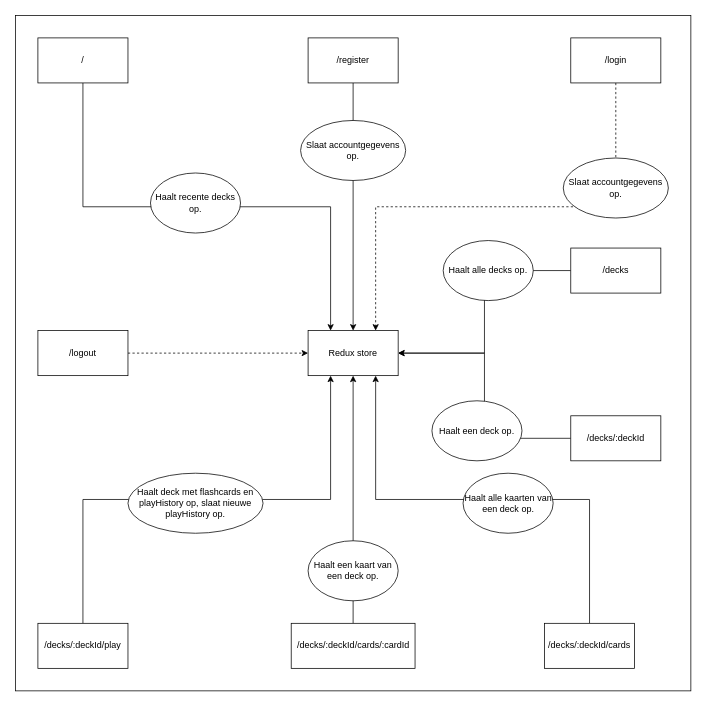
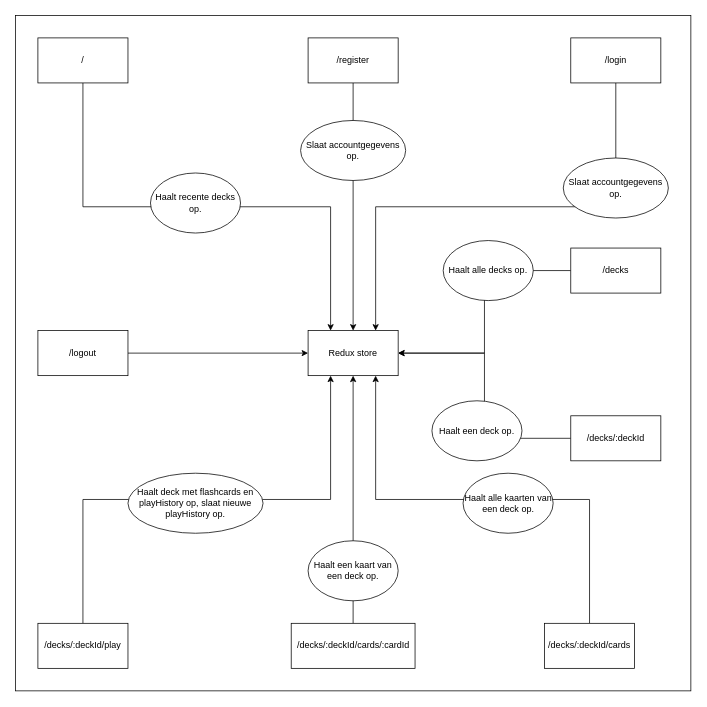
- <mxCell id="8" style="edgeStyle=orthogonalEdgeStyle;rounded=0;orthogonalLoop=1;jettySize=auto;html=1;exitX=0.5;exitY=1;exitDx=0;exitDy=0;entryX=0.75;entryY=0;entryDx=0;entryDy=0;dashed=1;" edge="1" parent="1" source="9" target="3"><mxGeometry relative="1" as="geometry" /></mxCell>
+ <mxCell id="8" style="edgeStyle=orthogonalEdgeStyle;rounded=0;orthogonalLoop=1;jettySize=auto;html=1;exitX=0.5;exitY=1;exitDx=0;exitDy=0;entryX=0.75;entryY=0;entryDx=0;entryDy=0;" edge="1" parent="1" source="9" target="3"><mxGeometry relative="1" as="geometry" /></mxCell>
- <mxCell id="10" style="edgeStyle=orthogonalEdgeStyle;rounded=0;orthogonalLoop=1;jettySize=auto;html=1;exitX=1;exitY=0.5;exitDx=0;exitDy=0;entryX=0;entryY=0.5;entryDx=0;entryDy=0;dashed=1;" edge="1" parent="1" source="11" target="3"><mxGeometry relative="1" as="geometry" /></mxCell>
+ <mxCell id="10" style="edgeStyle=orthogonalEdgeStyle;rounded=0;orthogonalLoop=1;jettySize=auto;html=1;exitX=1;exitY=0.5;exitDx=0;exitDy=0;entryX=0;entryY=0.5;entryDx=0;entryDy=0;" edge="1" parent="1" source="11" target="3"><mxGeometry relative="1" as="geometry" /></mxCell>
